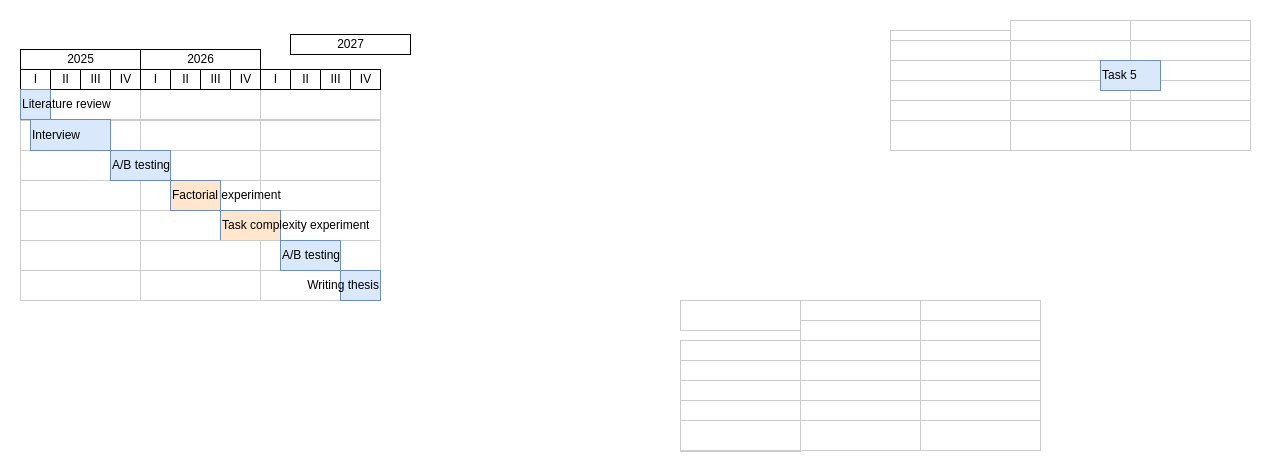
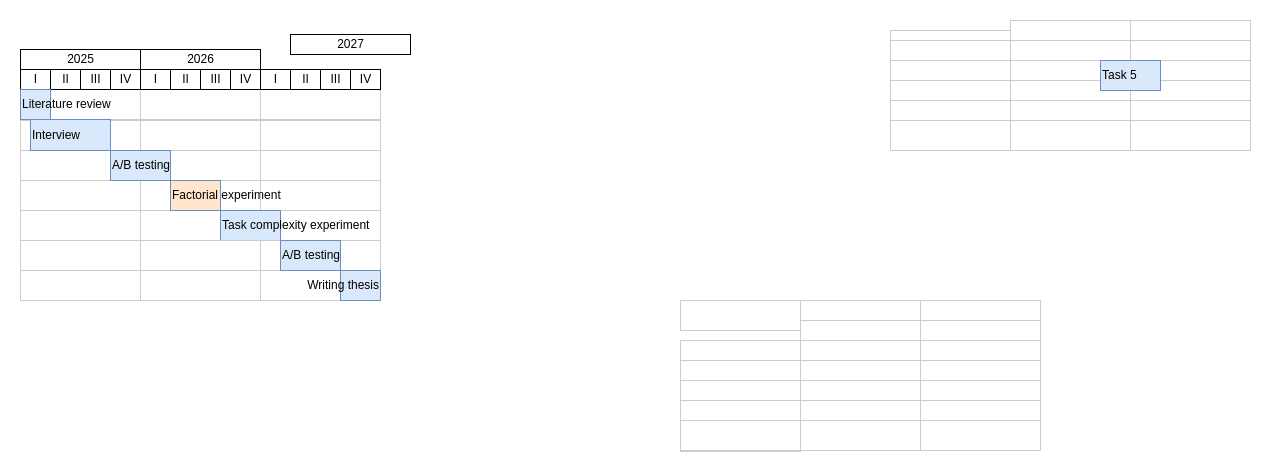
- <mxCell id="76" value="Task complexity experiment" style="align=left;strokeColor=#6c8ebf;html=1;fillColor=#ffe6cc;" parent="1" vertex="1"><mxGeometry x="220" y="210" width="60" height="30" as="geometry" /></mxCell>
+ <mxCell id="76" value="Task complexity experiment" style="align=left;strokeColor=#6c8ebf;html=1;fillColor=#dae8fc;" parent="1" vertex="1"><mxGeometry x="220" y="210" width="60" height="30" as="geometry" /></mxCell>
